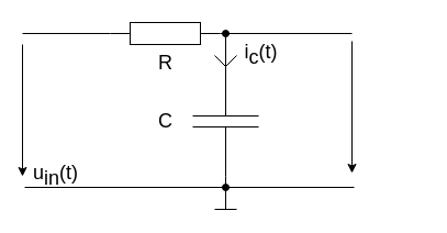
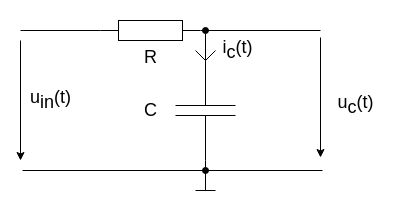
+ <mxCell id="13" value="u&lt;span style=&quot;font-size: 18px;&quot;&gt;&lt;sub style=&quot;font-size: 18px;&quot;&gt;c&lt;/sub&gt;&lt;/span&gt;(t)" style="text;html=1;align=center;verticalAlign=middle;resizable=0;points=[];autosize=1;strokeColor=none;fillColor=none;fontSize=18;" parent="1" vertex="1"><mxGeometry x="325" y="85" width="60" height="40" as="geometry" /></mxCell>
- <mxCell id="12" value="u&lt;sub style=&quot;font-size: 18px;&quot;&gt;in&lt;/sub&gt;(t)" style="text;html=1;align=center;verticalAlign=middle;resizable=0;points=[];autosize=1;strokeColor=none;fillColor=none;fontSize=18;" parent="1" vertex="1"><mxGeometry x="20" y="140" width="60" height="40" as="geometry" /></mxCell>
+ <mxCell id="12" value="u&lt;sub style=&quot;font-size: 18px;&quot;&gt;in&lt;/sub&gt;(t)" style="text;html=1;align=center;verticalAlign=middle;resizable=0;points=[];autosize=1;strokeColor=none;fillColor=none;fontSize=18;" parent="1" vertex="1"><mxGeometry x="20" y="80" width="60" height="40" as="geometry" /></mxCell>
